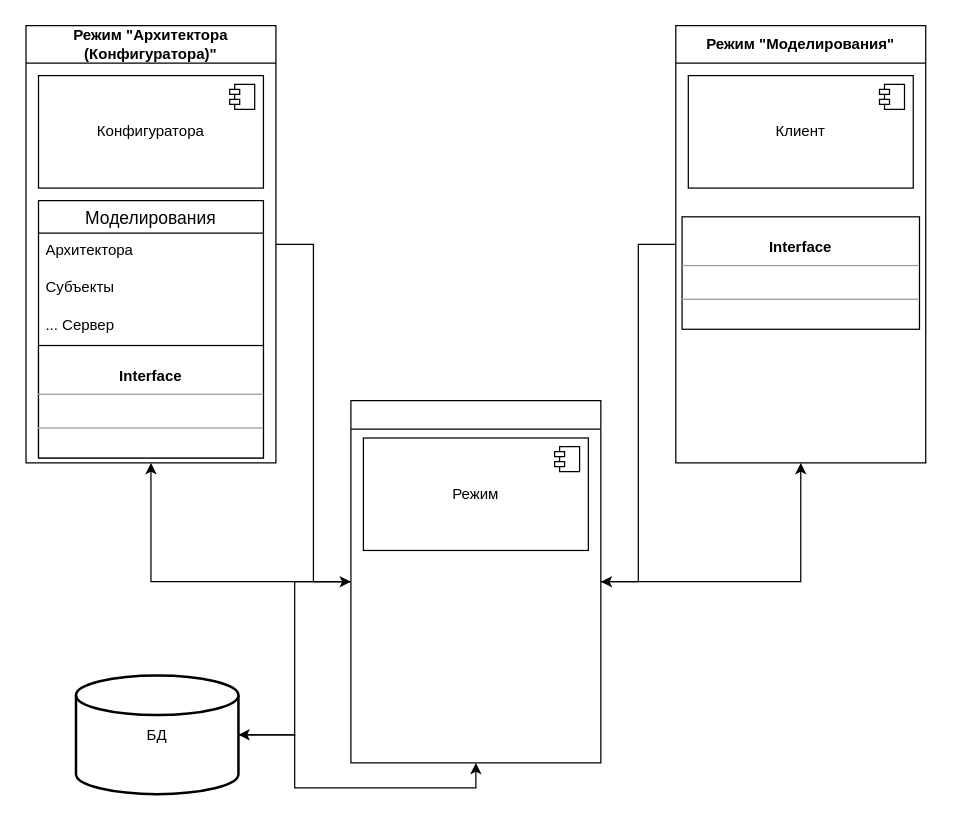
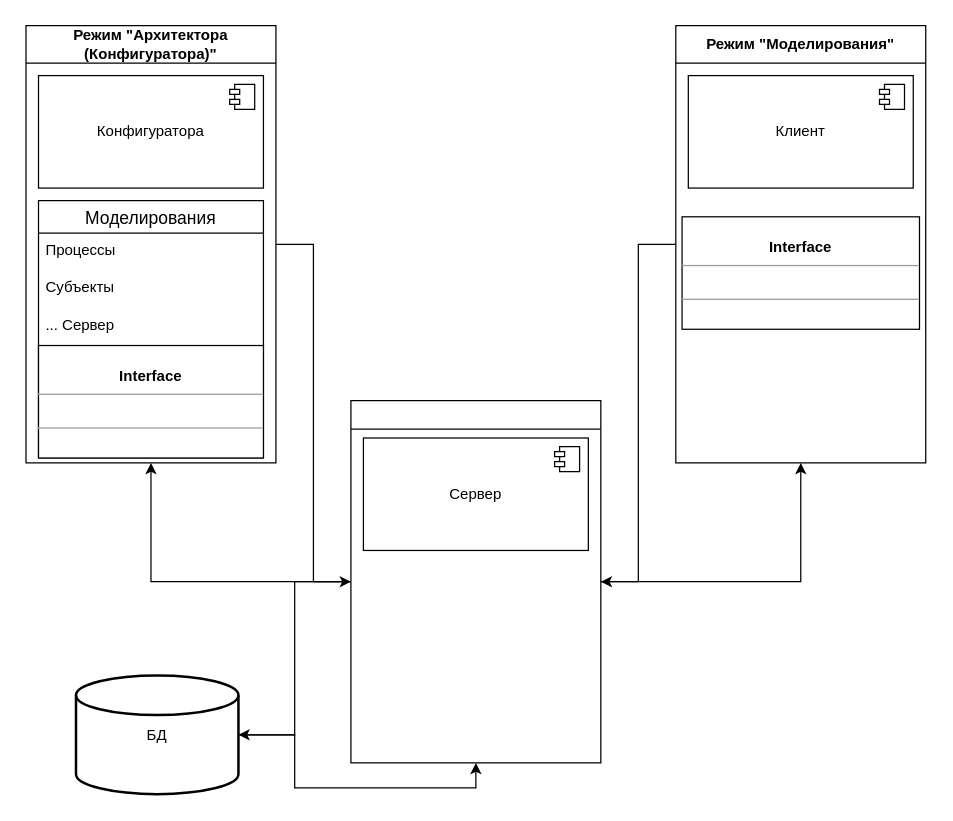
- <mxCell id="5" value="Архитектора" style="text;strokeColor=none;fillColor=none;spacingLeft=4;spacingRight=4;overflow=hidden;rotatable=0;points=[[0,0.5],[1,0.5]];portConstraint=eastwest;fontSize=12;whiteSpace=wrap;html=1;" vertex="1" parent="4"><mxGeometry y="26" width="180" height="30" as="geometry" /></mxCell>
+ <mxCell id="5" value="Процессы" style="text;strokeColor=none;fillColor=none;spacingLeft=4;spacingRight=4;overflow=hidden;rotatable=0;points=[[0,0.5],[1,0.5]];portConstraint=eastwest;fontSize=12;whiteSpace=wrap;html=1;" vertex="1" parent="4"><mxGeometry y="26" width="180" height="30" as="geometry" /></mxCell>
- <mxCell id="14" value="Режим" style="html=1;dropTarget=0;whiteSpace=wrap;" vertex="1" parent="13"><mxGeometry x="10" y="30" width="180" height="90" as="geometry" /></mxCell>
+ <mxCell id="14" value="Сервер" style="html=1;dropTarget=0;whiteSpace=wrap;" vertex="1" parent="13"><mxGeometry x="10" y="30" width="180" height="90" as="geometry" /></mxCell>
